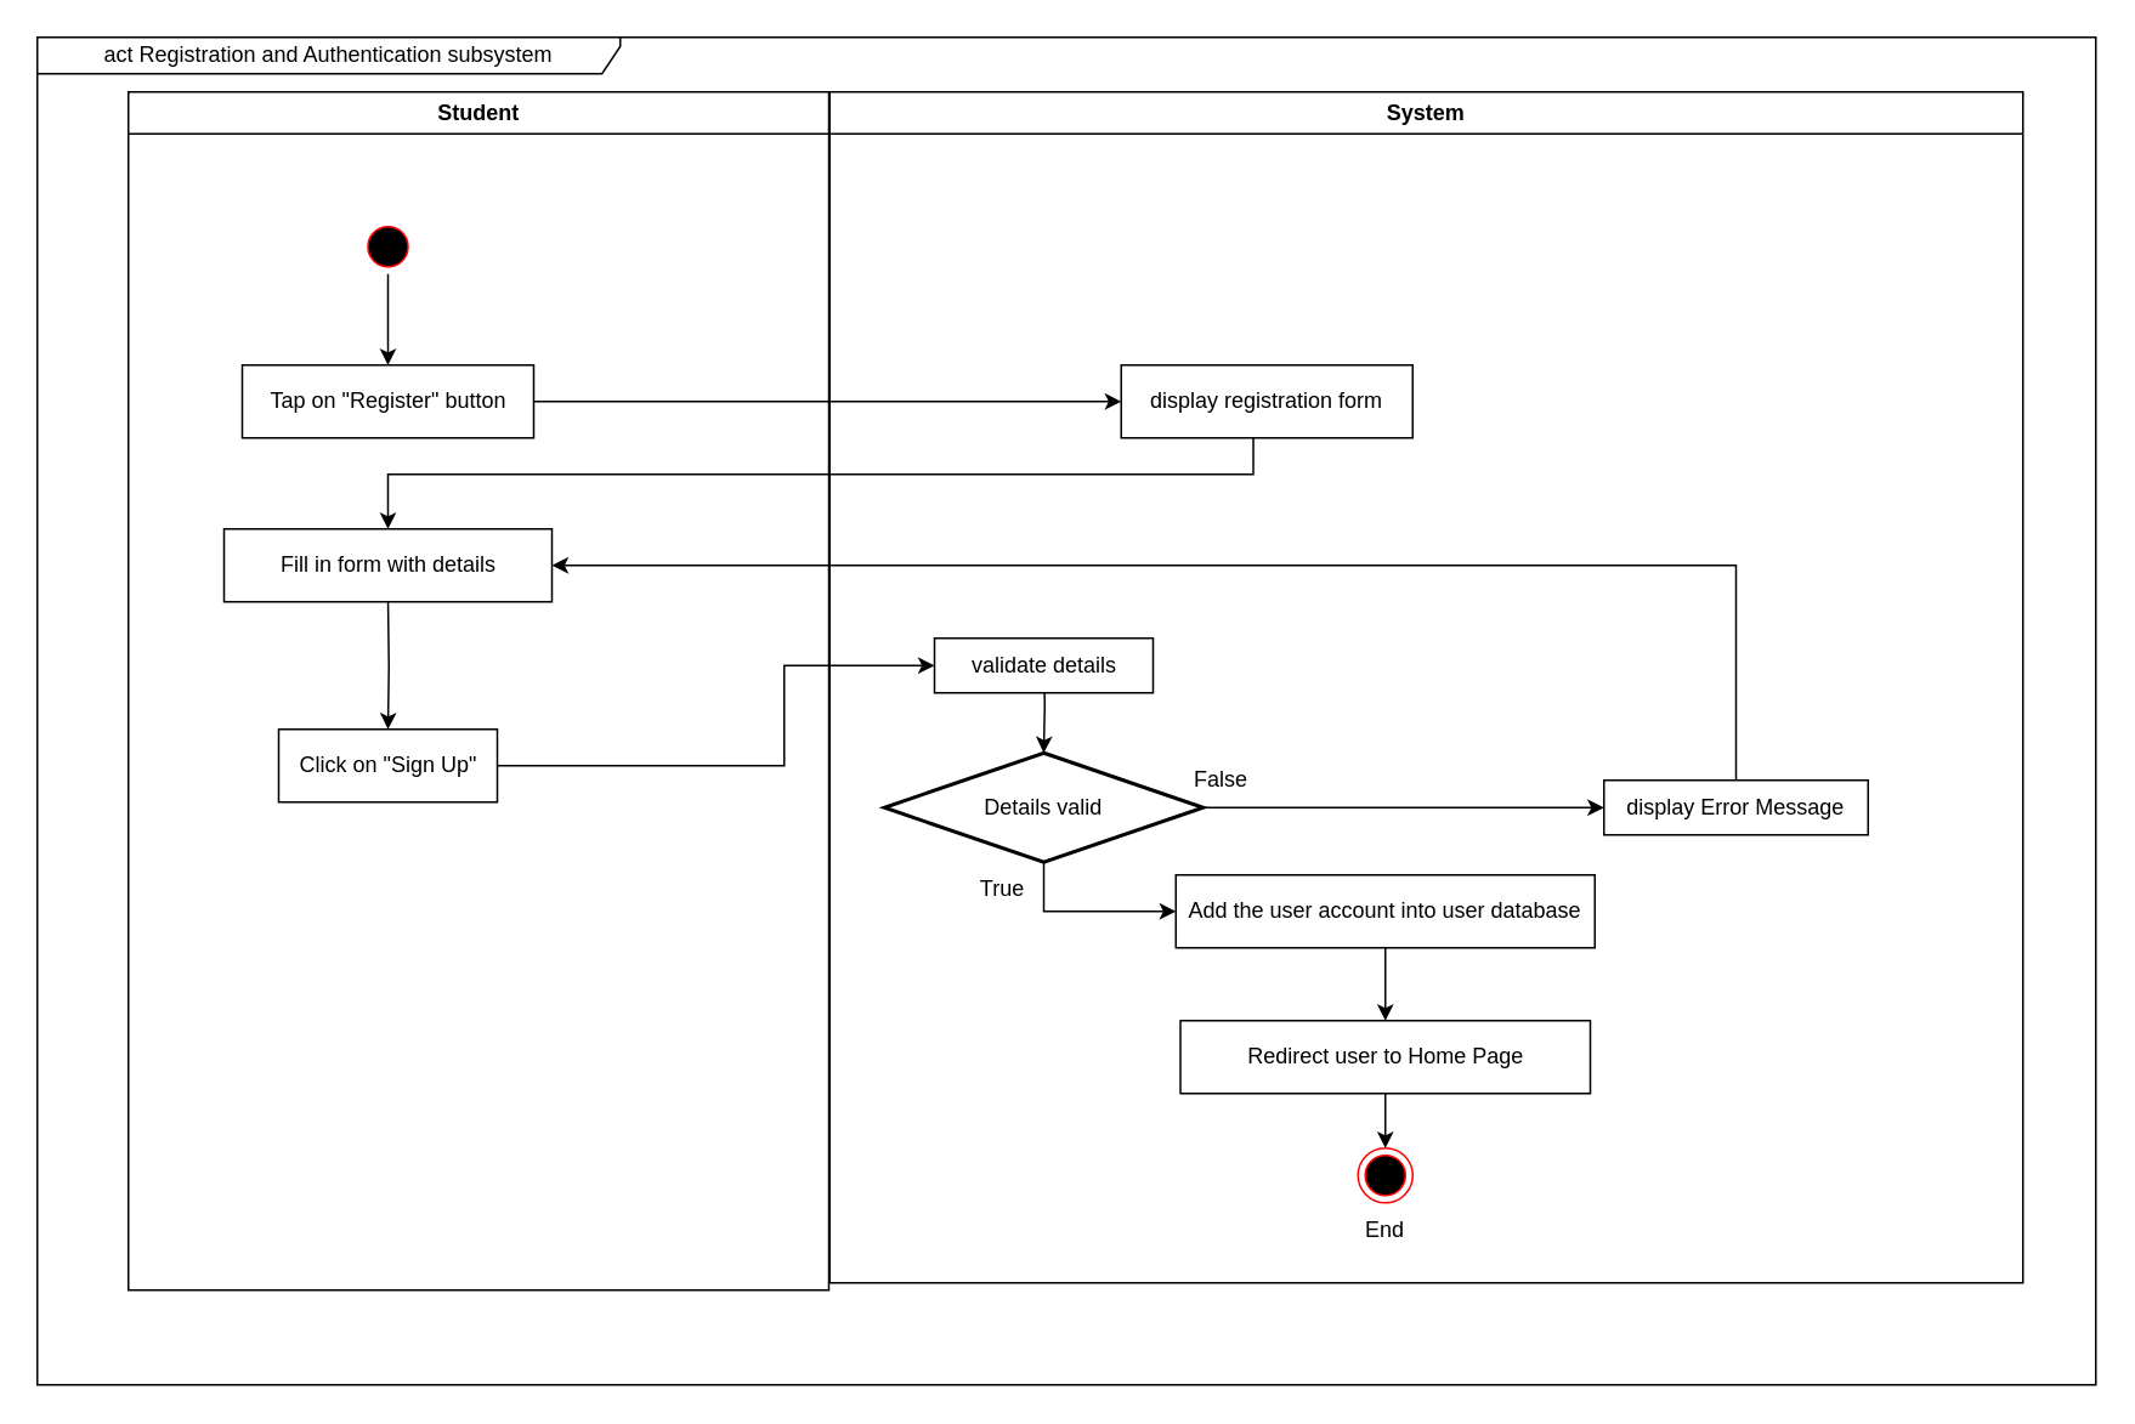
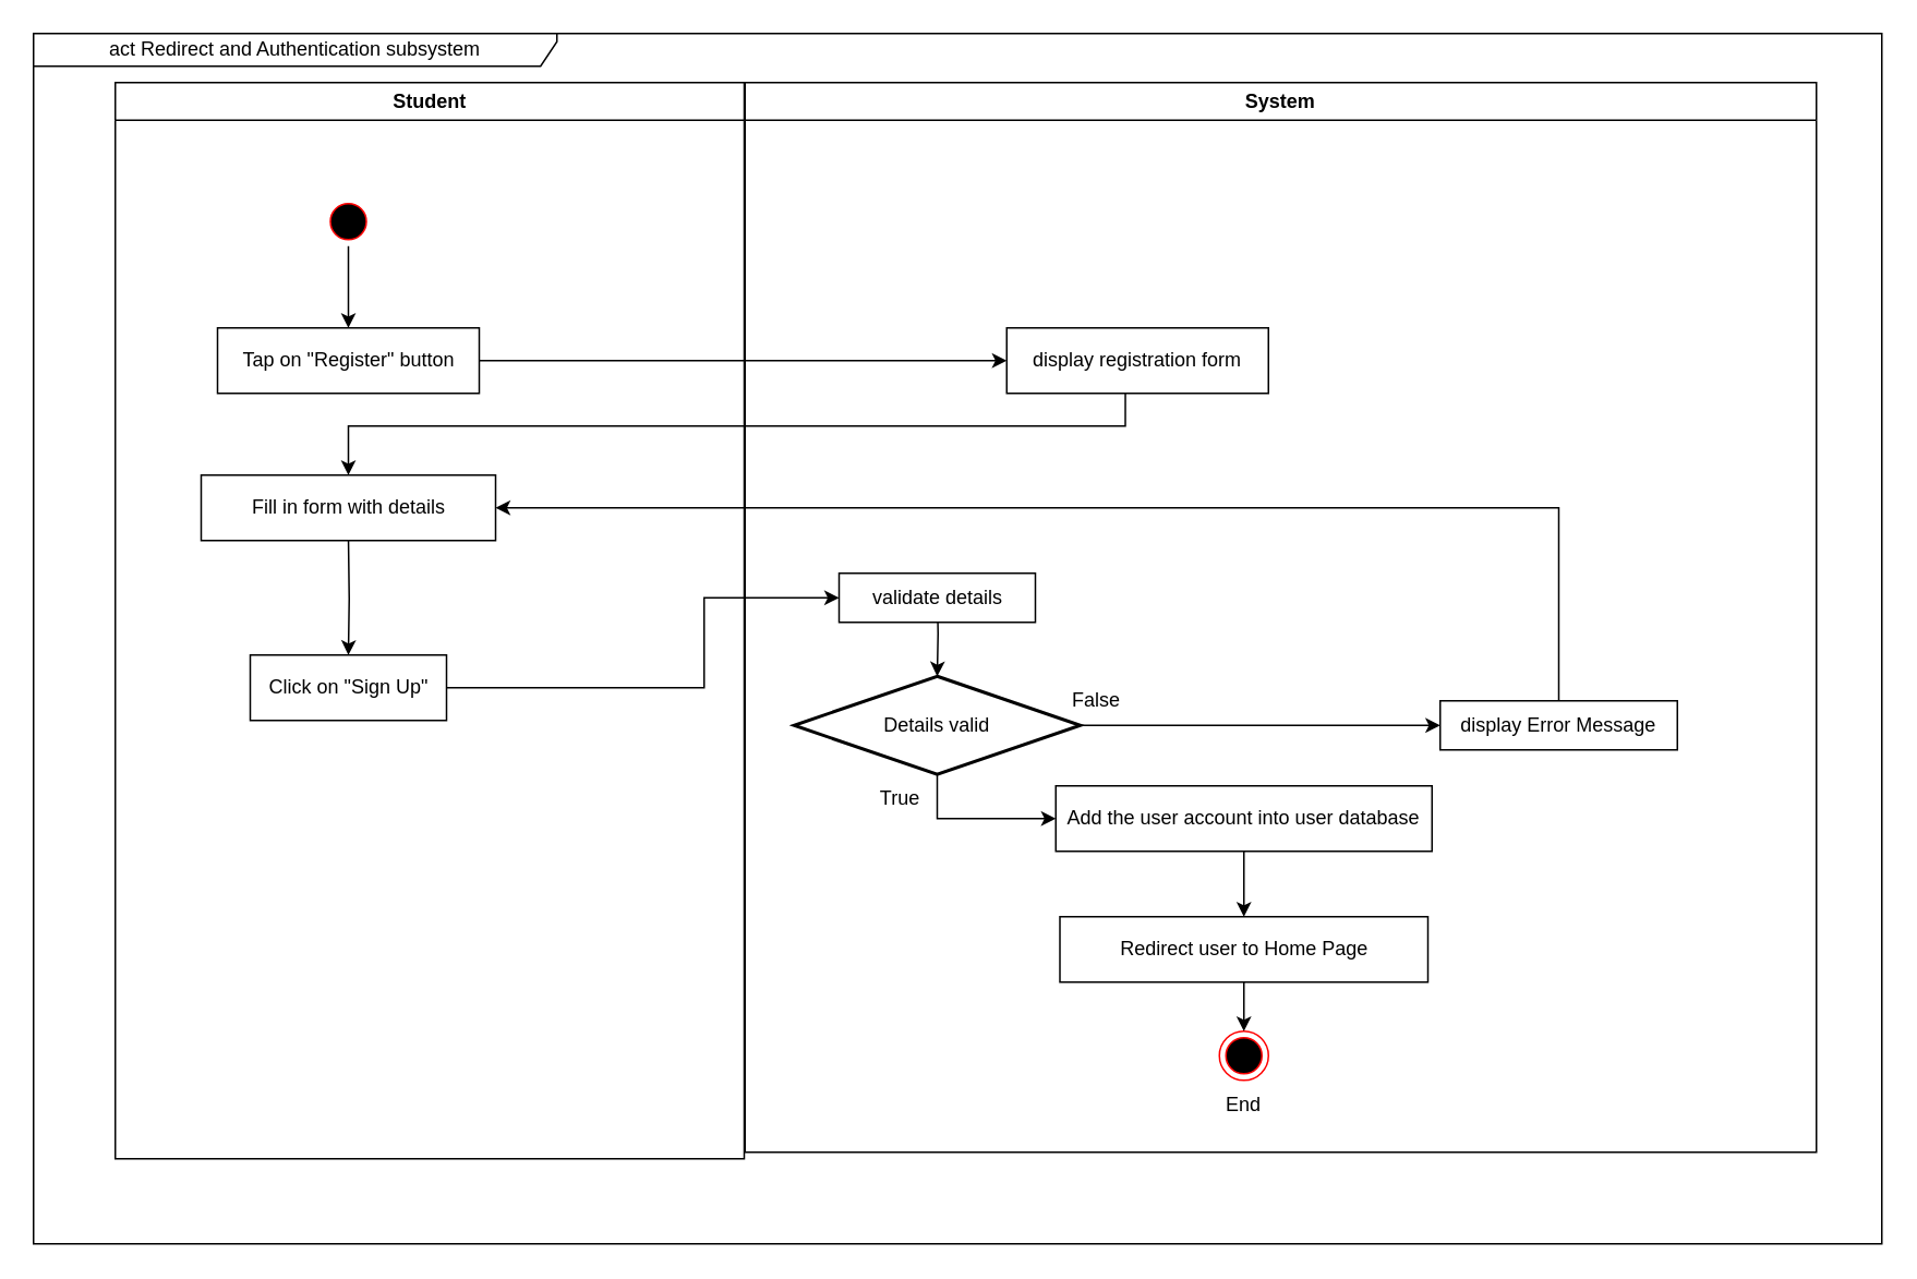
- <mxCell id="29" value="act Registration and Authentication subsystem" style="shape=umlFrame;whiteSpace=wrap;html=1;pointerEvents=0;width=320;height=20;" parent="1" vertex="1"><mxGeometry x="20" y="20" width="1130" height="740" as="geometry" /></mxCell>
+ <mxCell id="29" value="act Redirect and Authentication subsystem" style="shape=umlFrame;whiteSpace=wrap;html=1;pointerEvents=0;width=320;height=20;" parent="1" vertex="1"><mxGeometry x="20" y="20" width="1130" height="740" as="geometry" /></mxCell>
